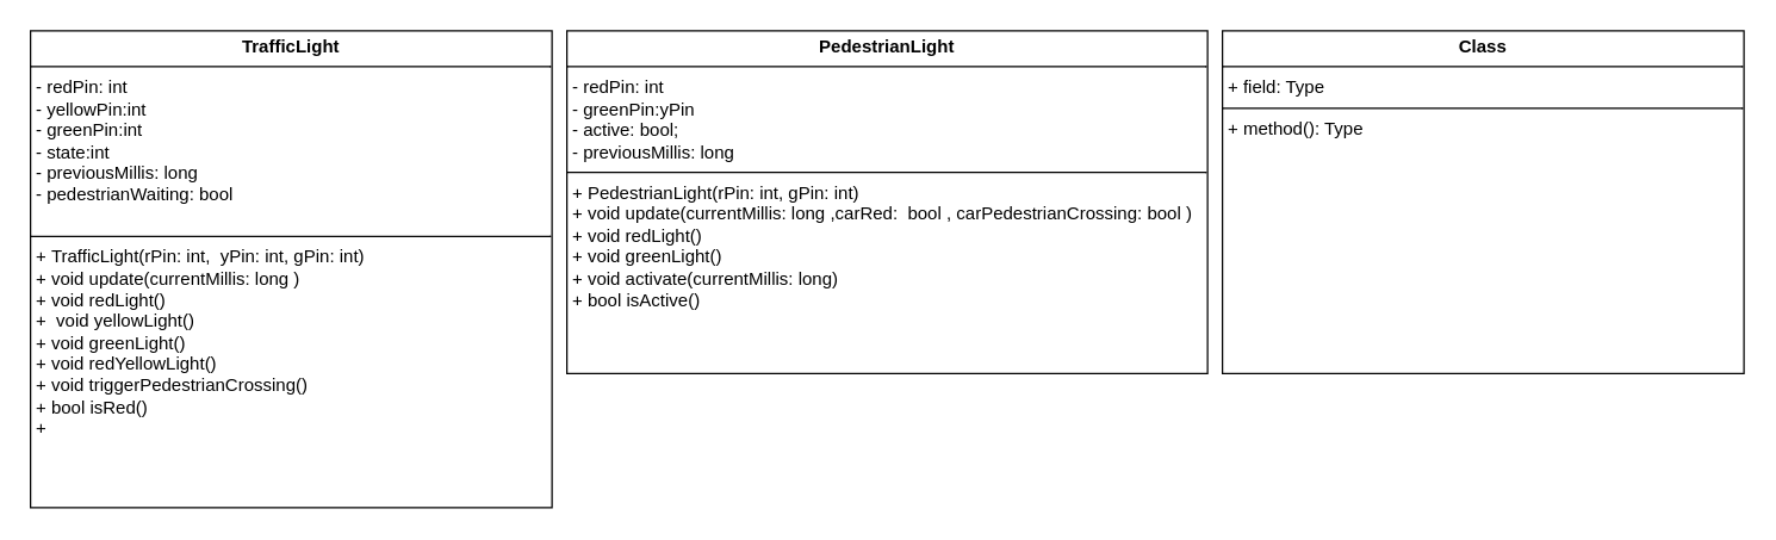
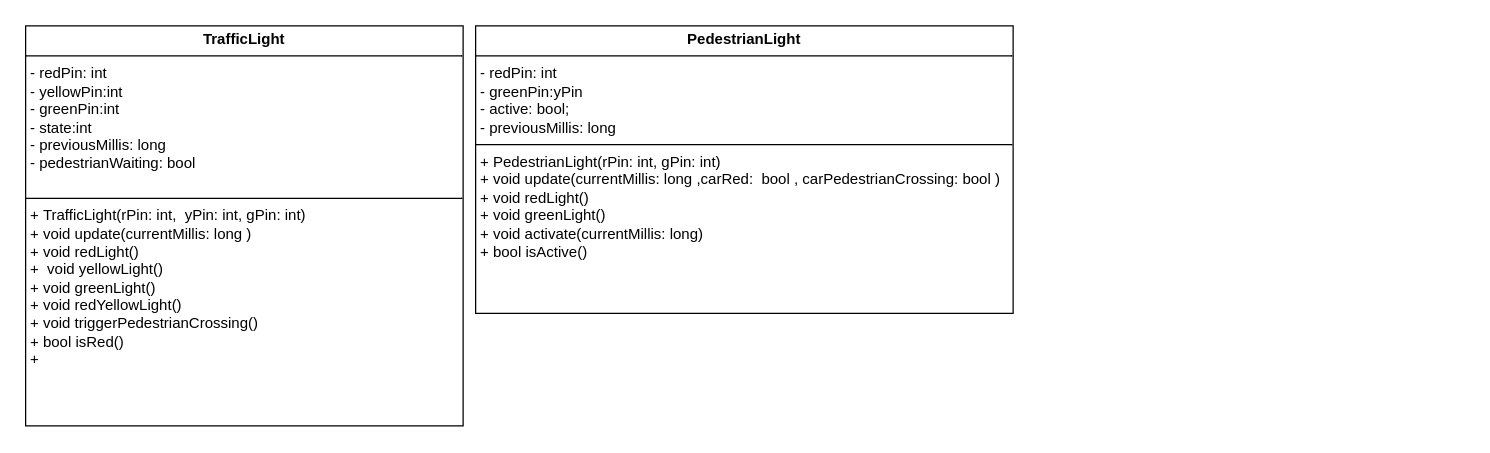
- <mxCell id="4" value="&lt;p style=&quot;margin:0px;margin-top:4px;text-align:center;&quot;&gt;&lt;b&gt;Class&lt;/b&gt;&lt;/p&gt;&lt;hr size=&quot;1&quot; style=&quot;border-style:solid;&quot;/&gt;&lt;p style=&quot;margin:0px;margin-left:4px;&quot;&gt;+ field: Type&lt;/p&gt;&lt;hr size=&quot;1&quot; style=&quot;border-style:solid;&quot;/&gt;&lt;p style=&quot;margin:0px;margin-left:4px;&quot;&gt;+ method(): Type&lt;/p&gt;" style="verticalAlign=top;align=left;overflow=fill;html=1;whiteSpace=wrap;" vertex="1" parent="1"><mxGeometry x="820" y="20" width="350" height="230" as="geometry" /></mxCell>
